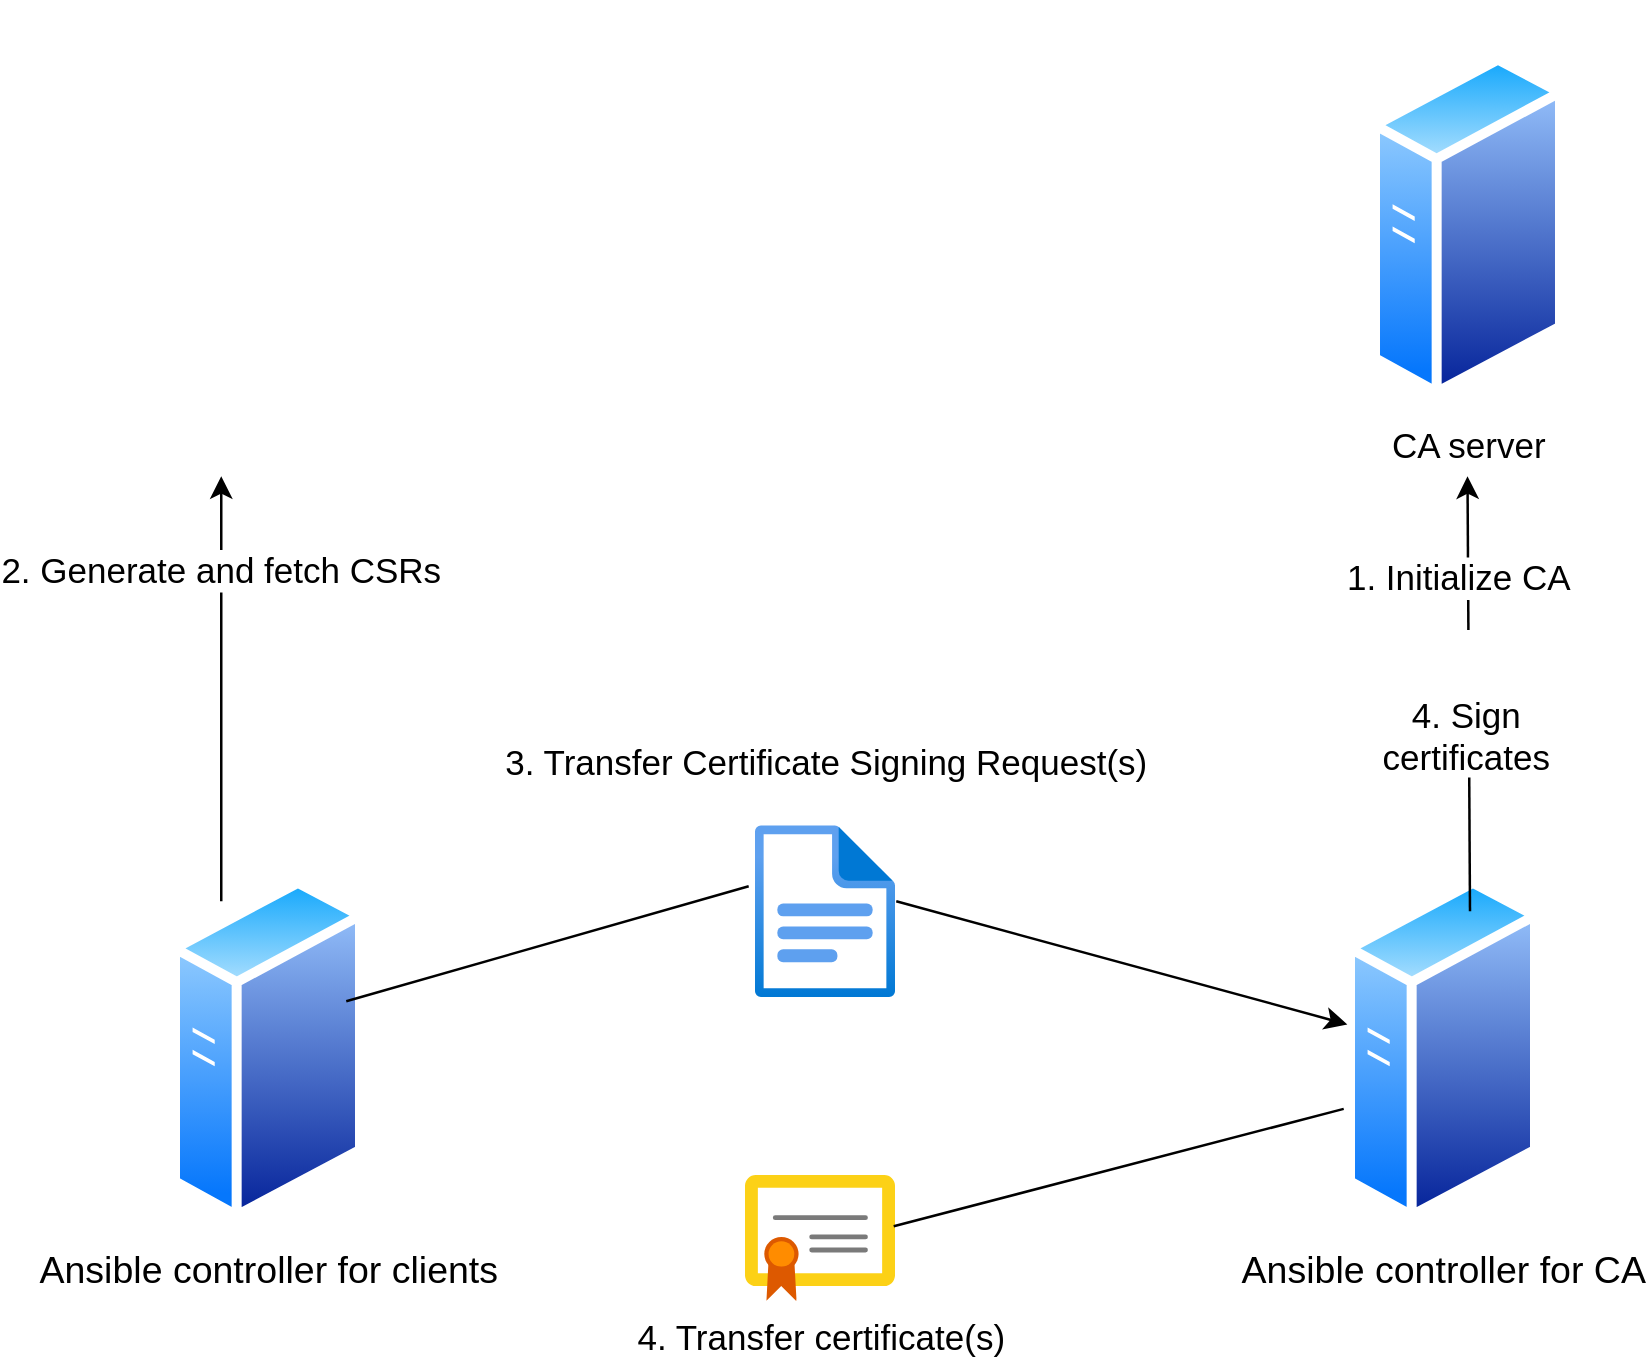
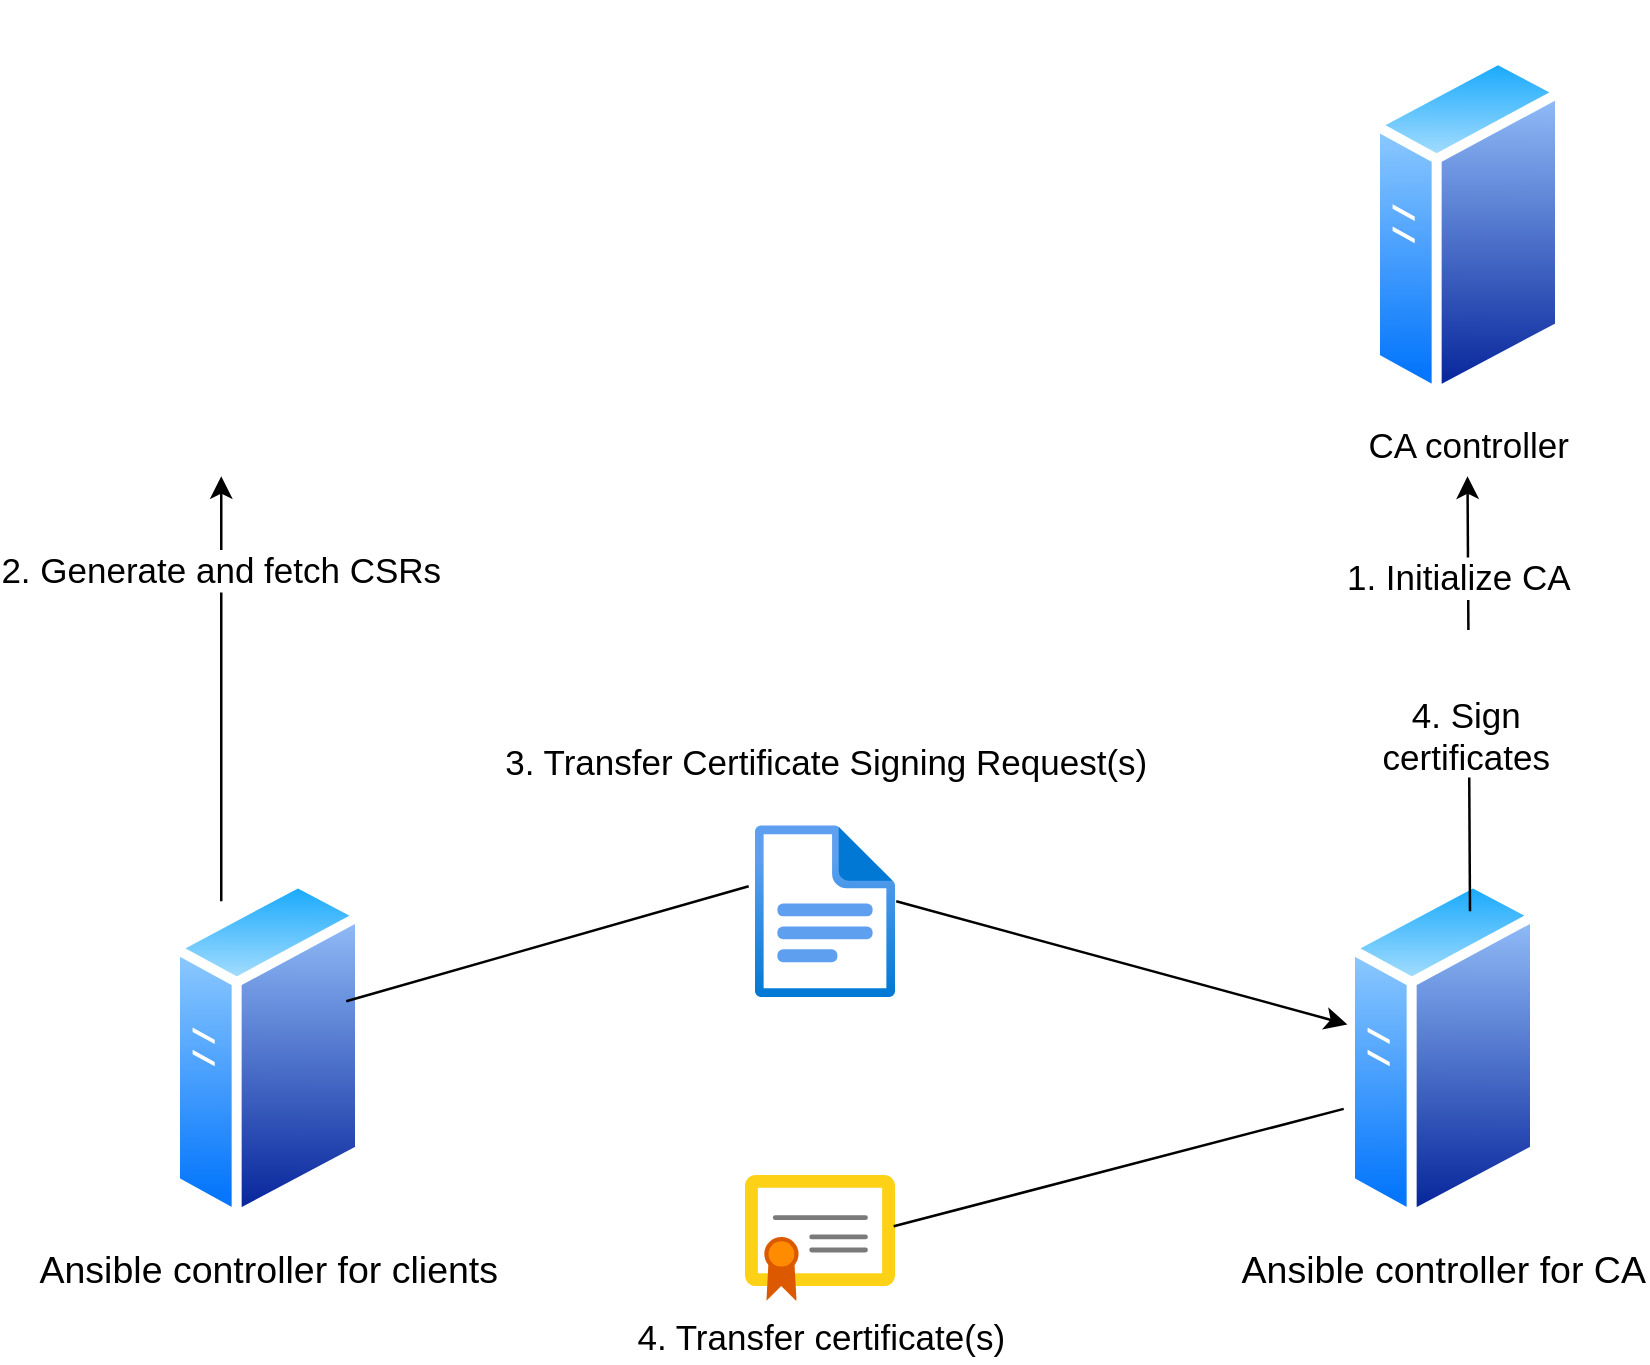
- <mxCell id="9" value="&lt;font style=&quot;font-size: 14px;&quot;&gt;CA server&lt;/font&gt;" style="image;aspect=fixed;perimeter=ellipsePerimeter;html=1;align=center;shadow=0;dashed=0;spacingTop=3;image=img/lib/active_directory/generic_server.svg;" vertex="1" parent="1"><mxGeometry x="500" y="20.72" width="78" height="139.28" as="geometry" /></mxCell>
+ <mxCell id="9" value="&lt;font style=&quot;font-size: 14px;&quot;&gt;CA controller&lt;/font&gt;" style="image;aspect=fixed;perimeter=ellipsePerimeter;html=1;align=center;shadow=0;dashed=0;spacingTop=3;image=img/lib/active_directory/generic_server.svg;" vertex="1" parent="1"><mxGeometry x="500" y="20.72" width="78" height="139.28" as="geometry" /></mxCell>
